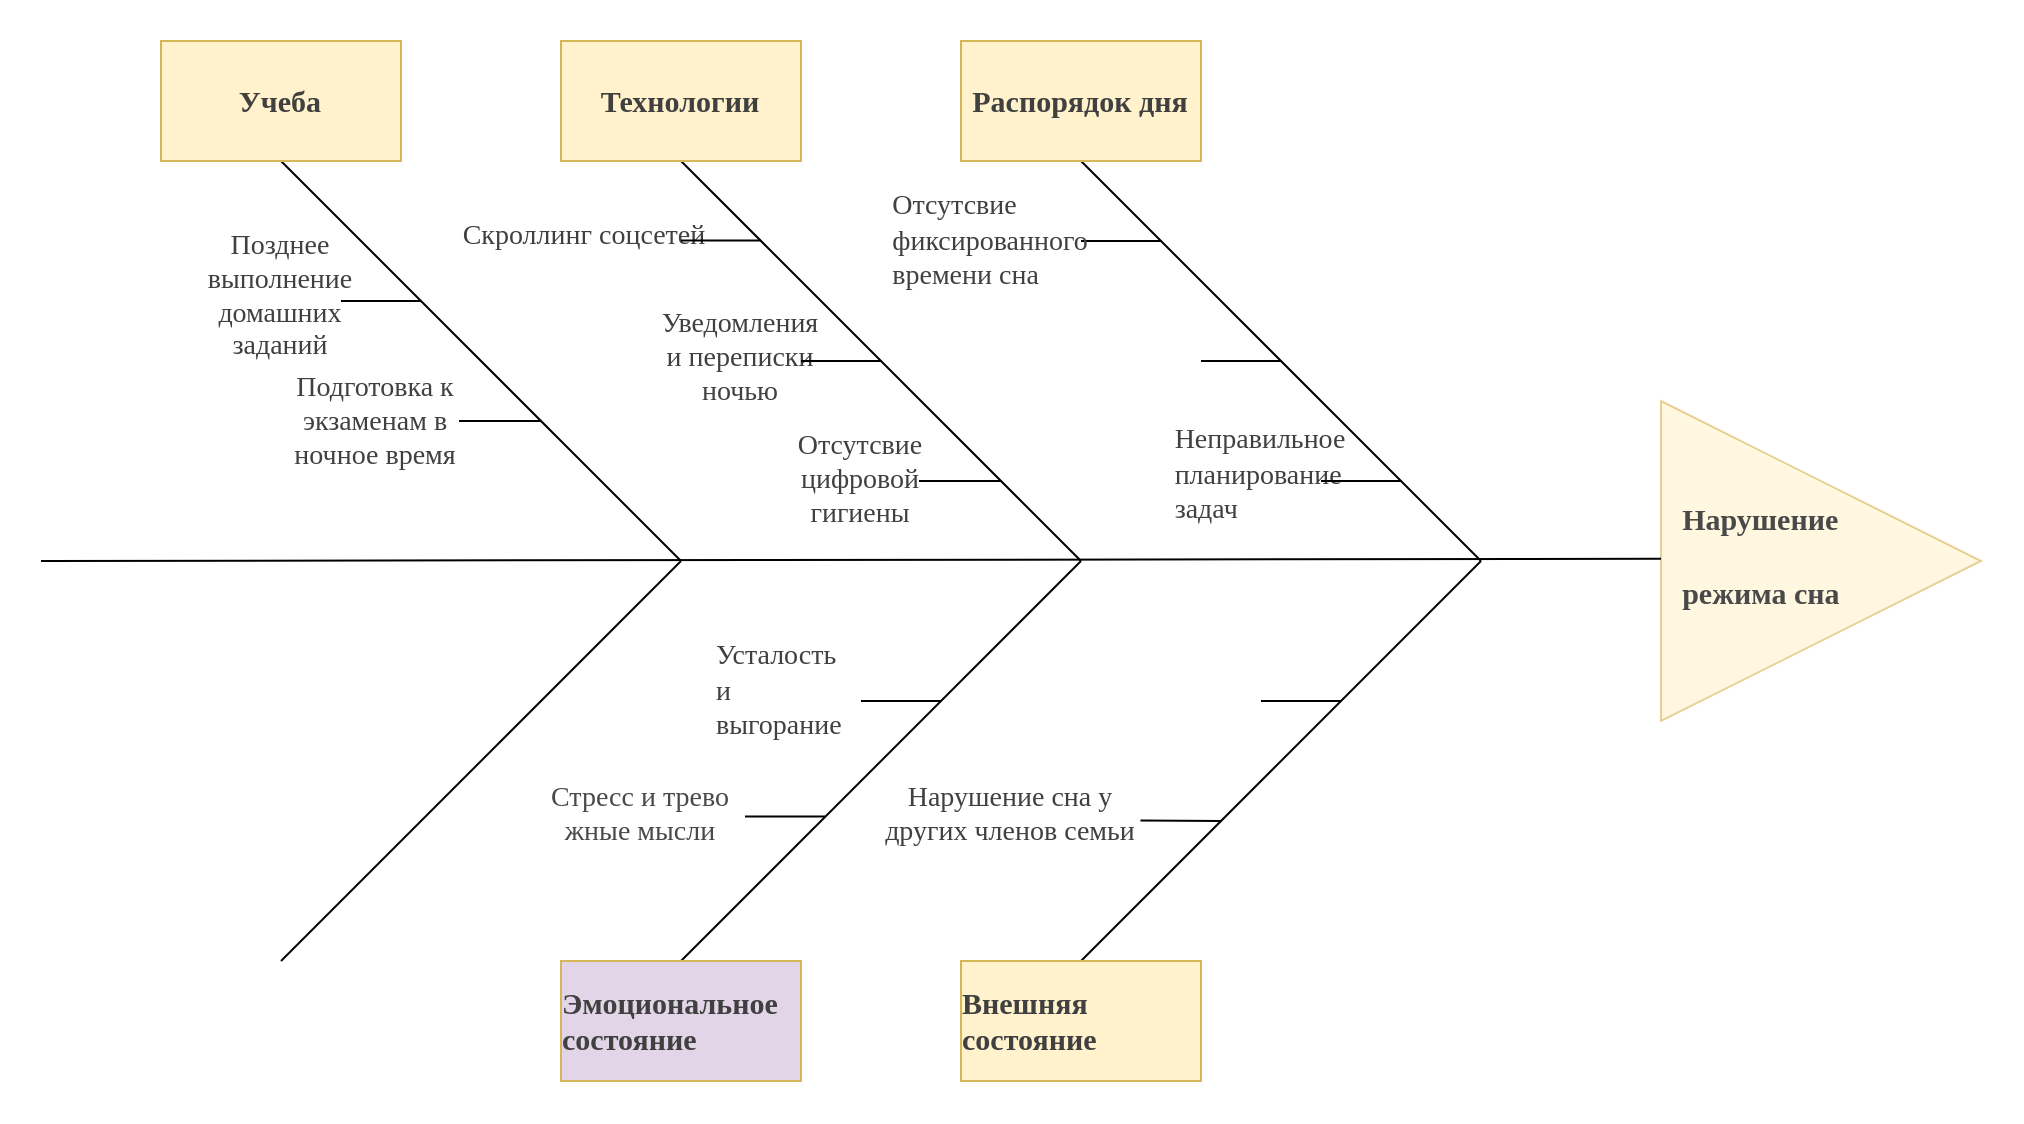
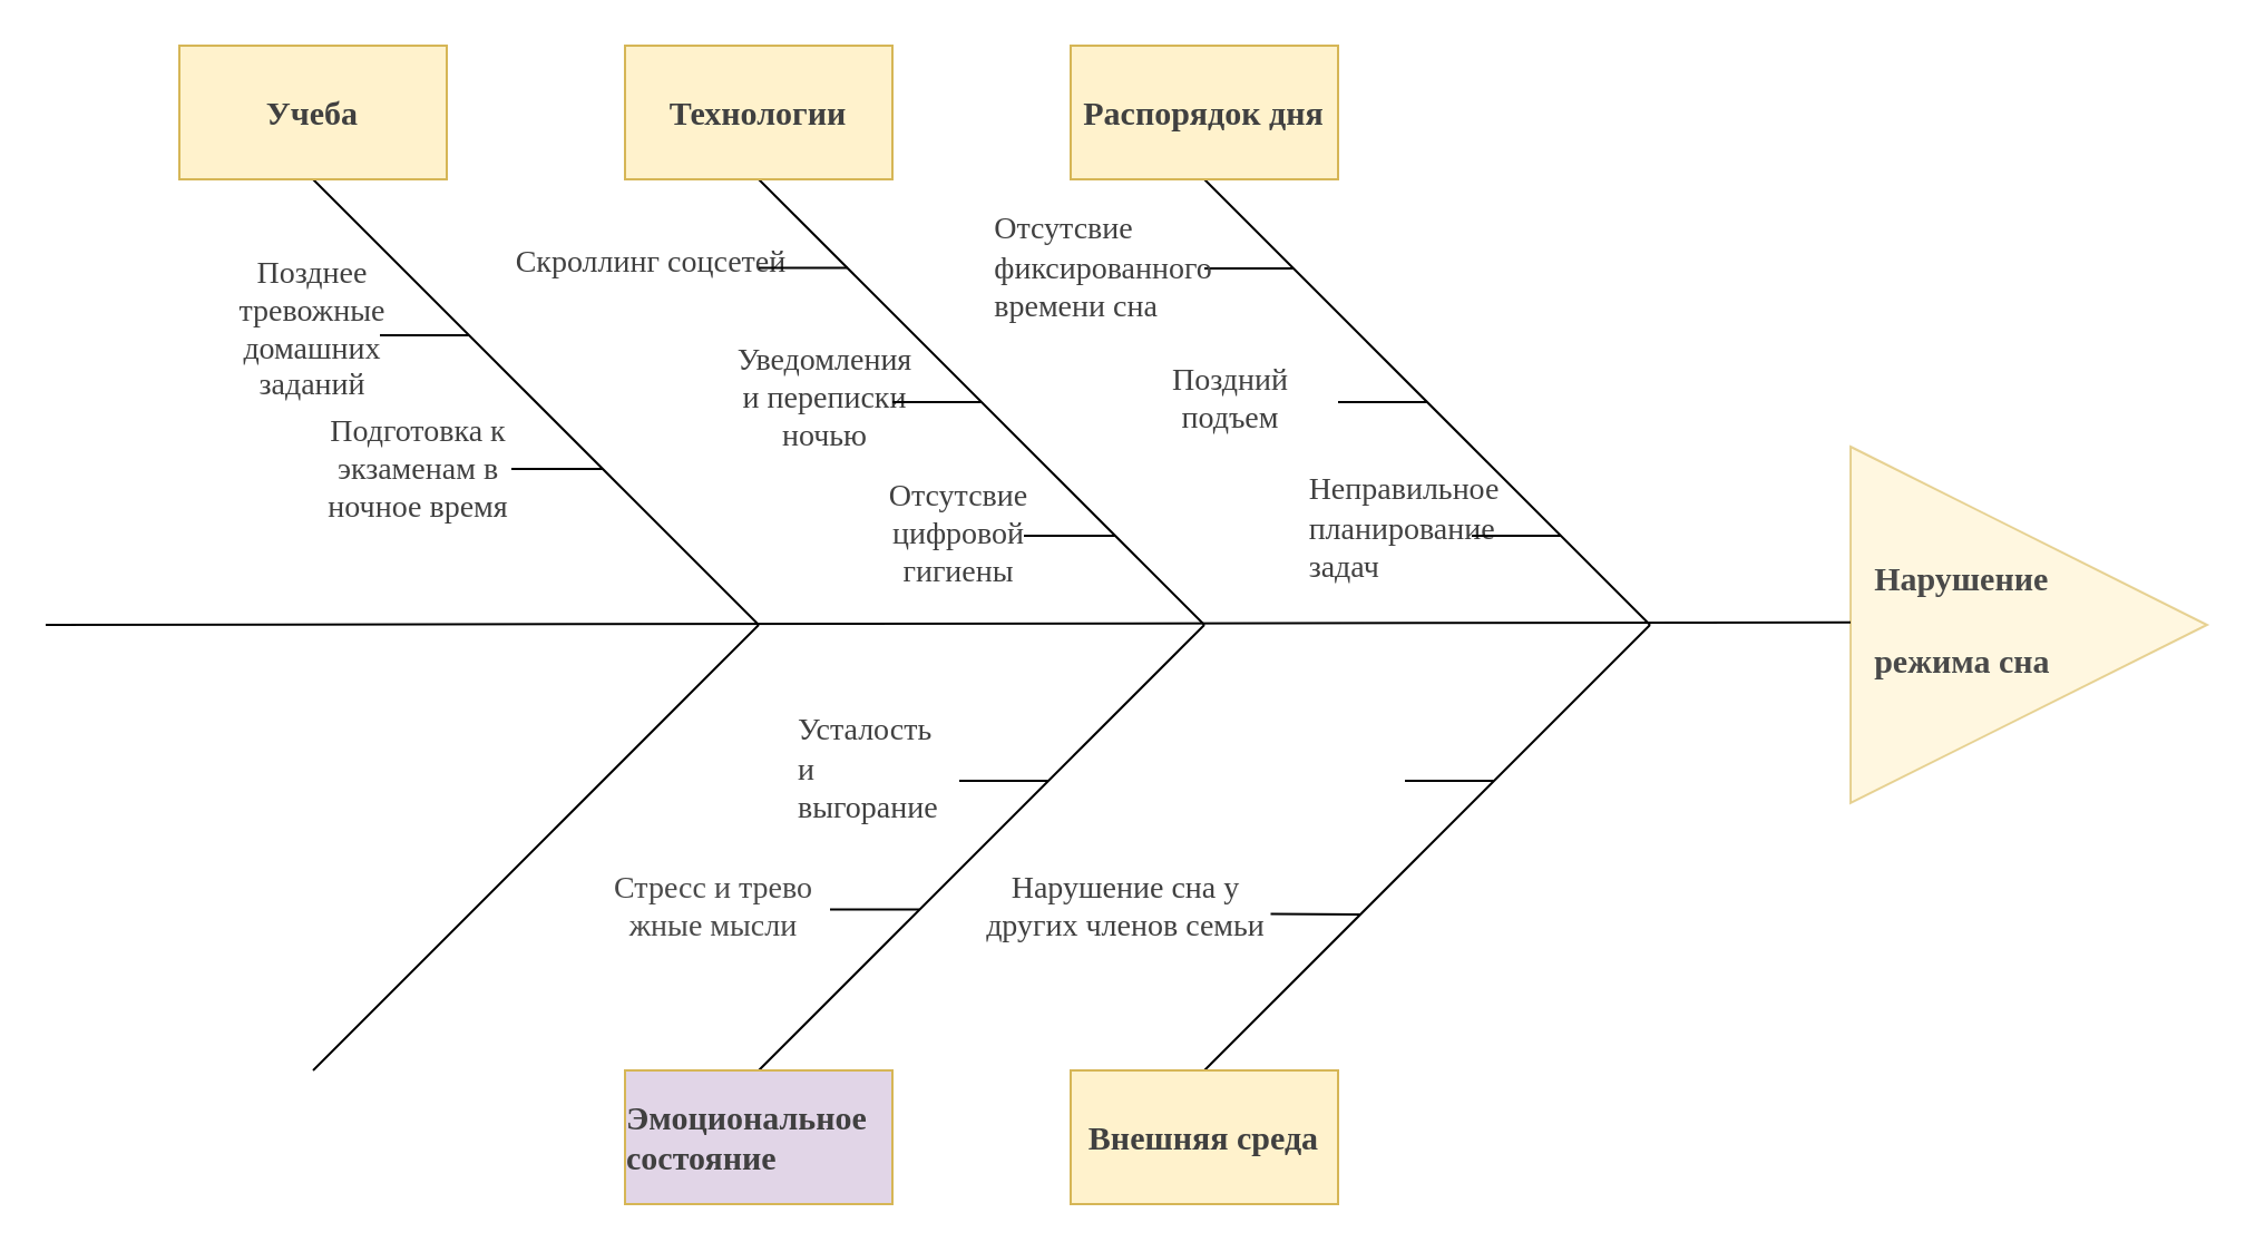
- <mxCell id="33" value="&lt;font face=&quot;Comic Sans MS&quot;&gt;&lt;span style=&quot;font-size: 14px;&quot;&gt;Позднее выполнение домашних заданий&lt;/span&gt;&lt;/font&gt;" style="text;html=1;align=center;verticalAlign=middle;whiteSpace=wrap;rounded=0;labelBackgroundColor=none;fontColor=#404040;" parent="1" vertex="1"><mxGeometry x="105" y="138" width="70" height="20" as="geometry" /></mxCell>
+ <mxCell id="33" value="&lt;font face=&quot;Comic Sans MS&quot;&gt;&lt;span style=&quot;font-size: 14px;&quot;&gt;Позднее тревожные домашних заданий&lt;/span&gt;&lt;/font&gt;" style="text;html=1;align=center;verticalAlign=middle;whiteSpace=wrap;rounded=0;labelBackgroundColor=none;fontColor=#404040;" parent="1" vertex="1"><mxGeometry x="105" y="138" width="70" height="20" as="geometry" /></mxCell>
+ <mxCell id="18" value="&lt;font face=&quot;Comic Sans MS&quot;&gt;&lt;span style=&quot;font-size: 14px;&quot;&gt;Поздний подъем&lt;/span&gt;&lt;/font&gt;" style="text;html=1;align=center;verticalAlign=middle;whiteSpace=wrap;rounded=0;fontColor=#404040;" parent="1" vertex="1"><mxGeometry x="522" y="164" width="60" height="30" as="geometry" /></mxCell>
- <mxCell id="22" value="&lt;div style=&quot;text-align: left;&quot;&gt;&lt;span style=&quot;background-color: transparent; font-size: 15px;&quot;&gt;&lt;font face=&quot;Comic Sans MS&quot; color=&quot;#404040&quot;&gt;&lt;b&gt;Внешняя состояние&lt;/b&gt;&lt;/font&gt;&lt;/span&gt;&lt;/div&gt;" style="rounded=0;whiteSpace=wrap;html=1;fillColor=#fff2cc;strokeColor=#d6b656;" parent="1" vertex="1"><mxGeometry x="480" y="480" width="120" height="60" as="geometry" /></mxCell>
+ <mxCell id="22" value="&lt;div style=&quot;text-align: left;&quot;&gt;&lt;span style=&quot;background-color: transparent; font-size: 15px;&quot;&gt;&lt;font face=&quot;Comic Sans MS&quot; color=&quot;#404040&quot;&gt;&lt;b&gt;Внешняя среда&lt;/b&gt;&lt;/font&gt;&lt;/span&gt;&lt;/div&gt;" style="rounded=0;whiteSpace=wrap;html=1;fillColor=#fff2cc;strokeColor=#d6b656;" parent="1" vertex="1"><mxGeometry x="480" y="480" width="120" height="60" as="geometry" /></mxCell>
